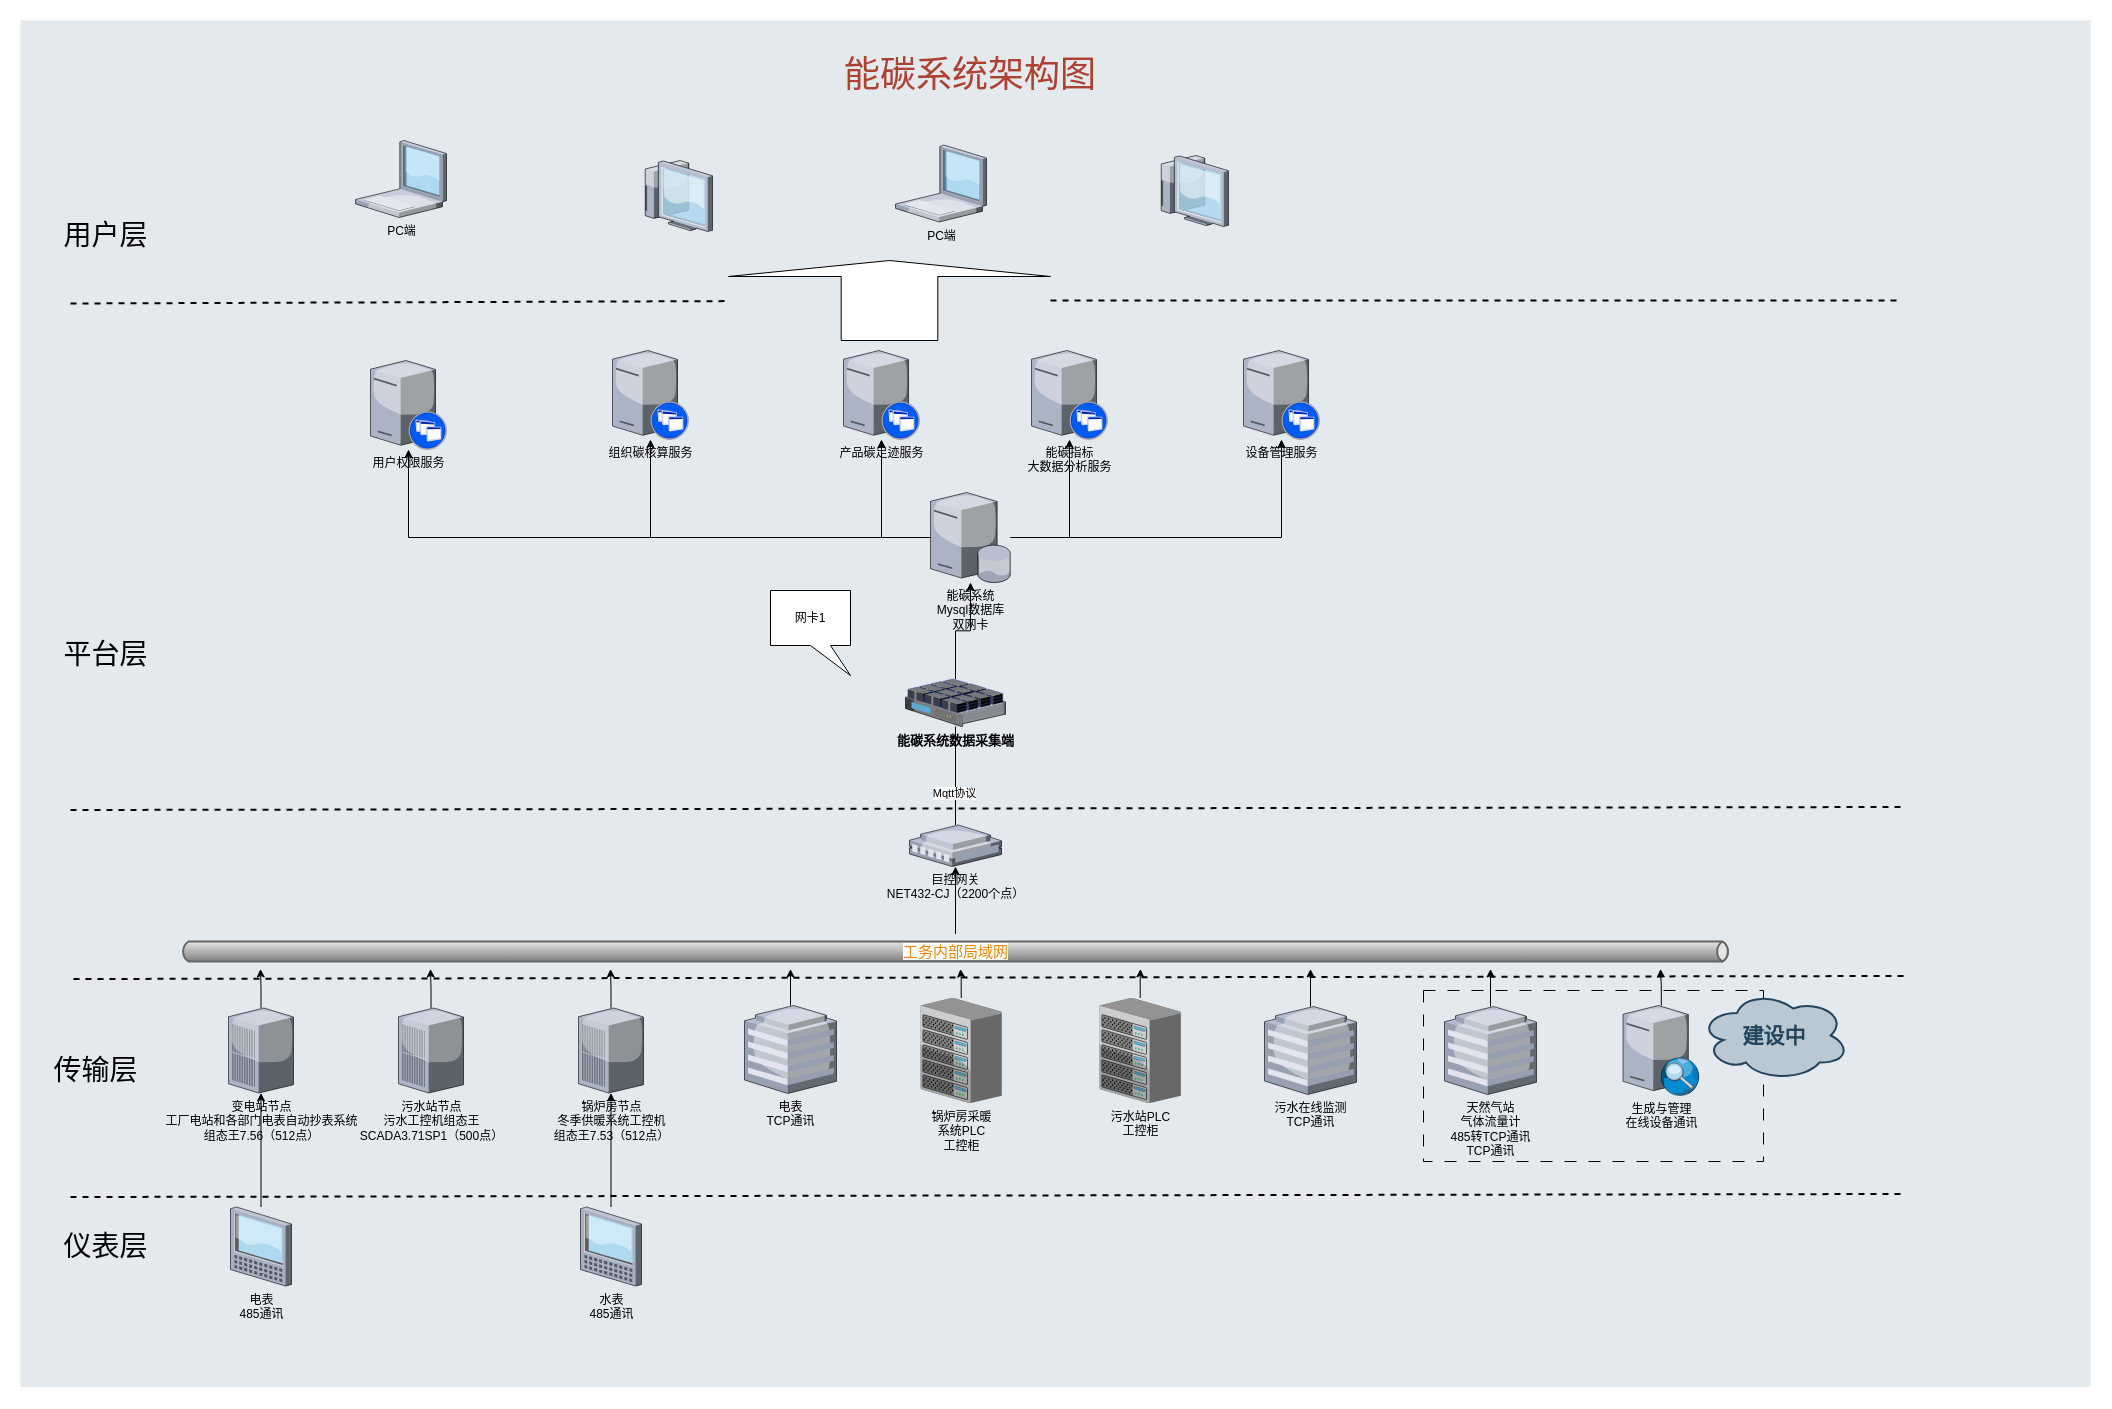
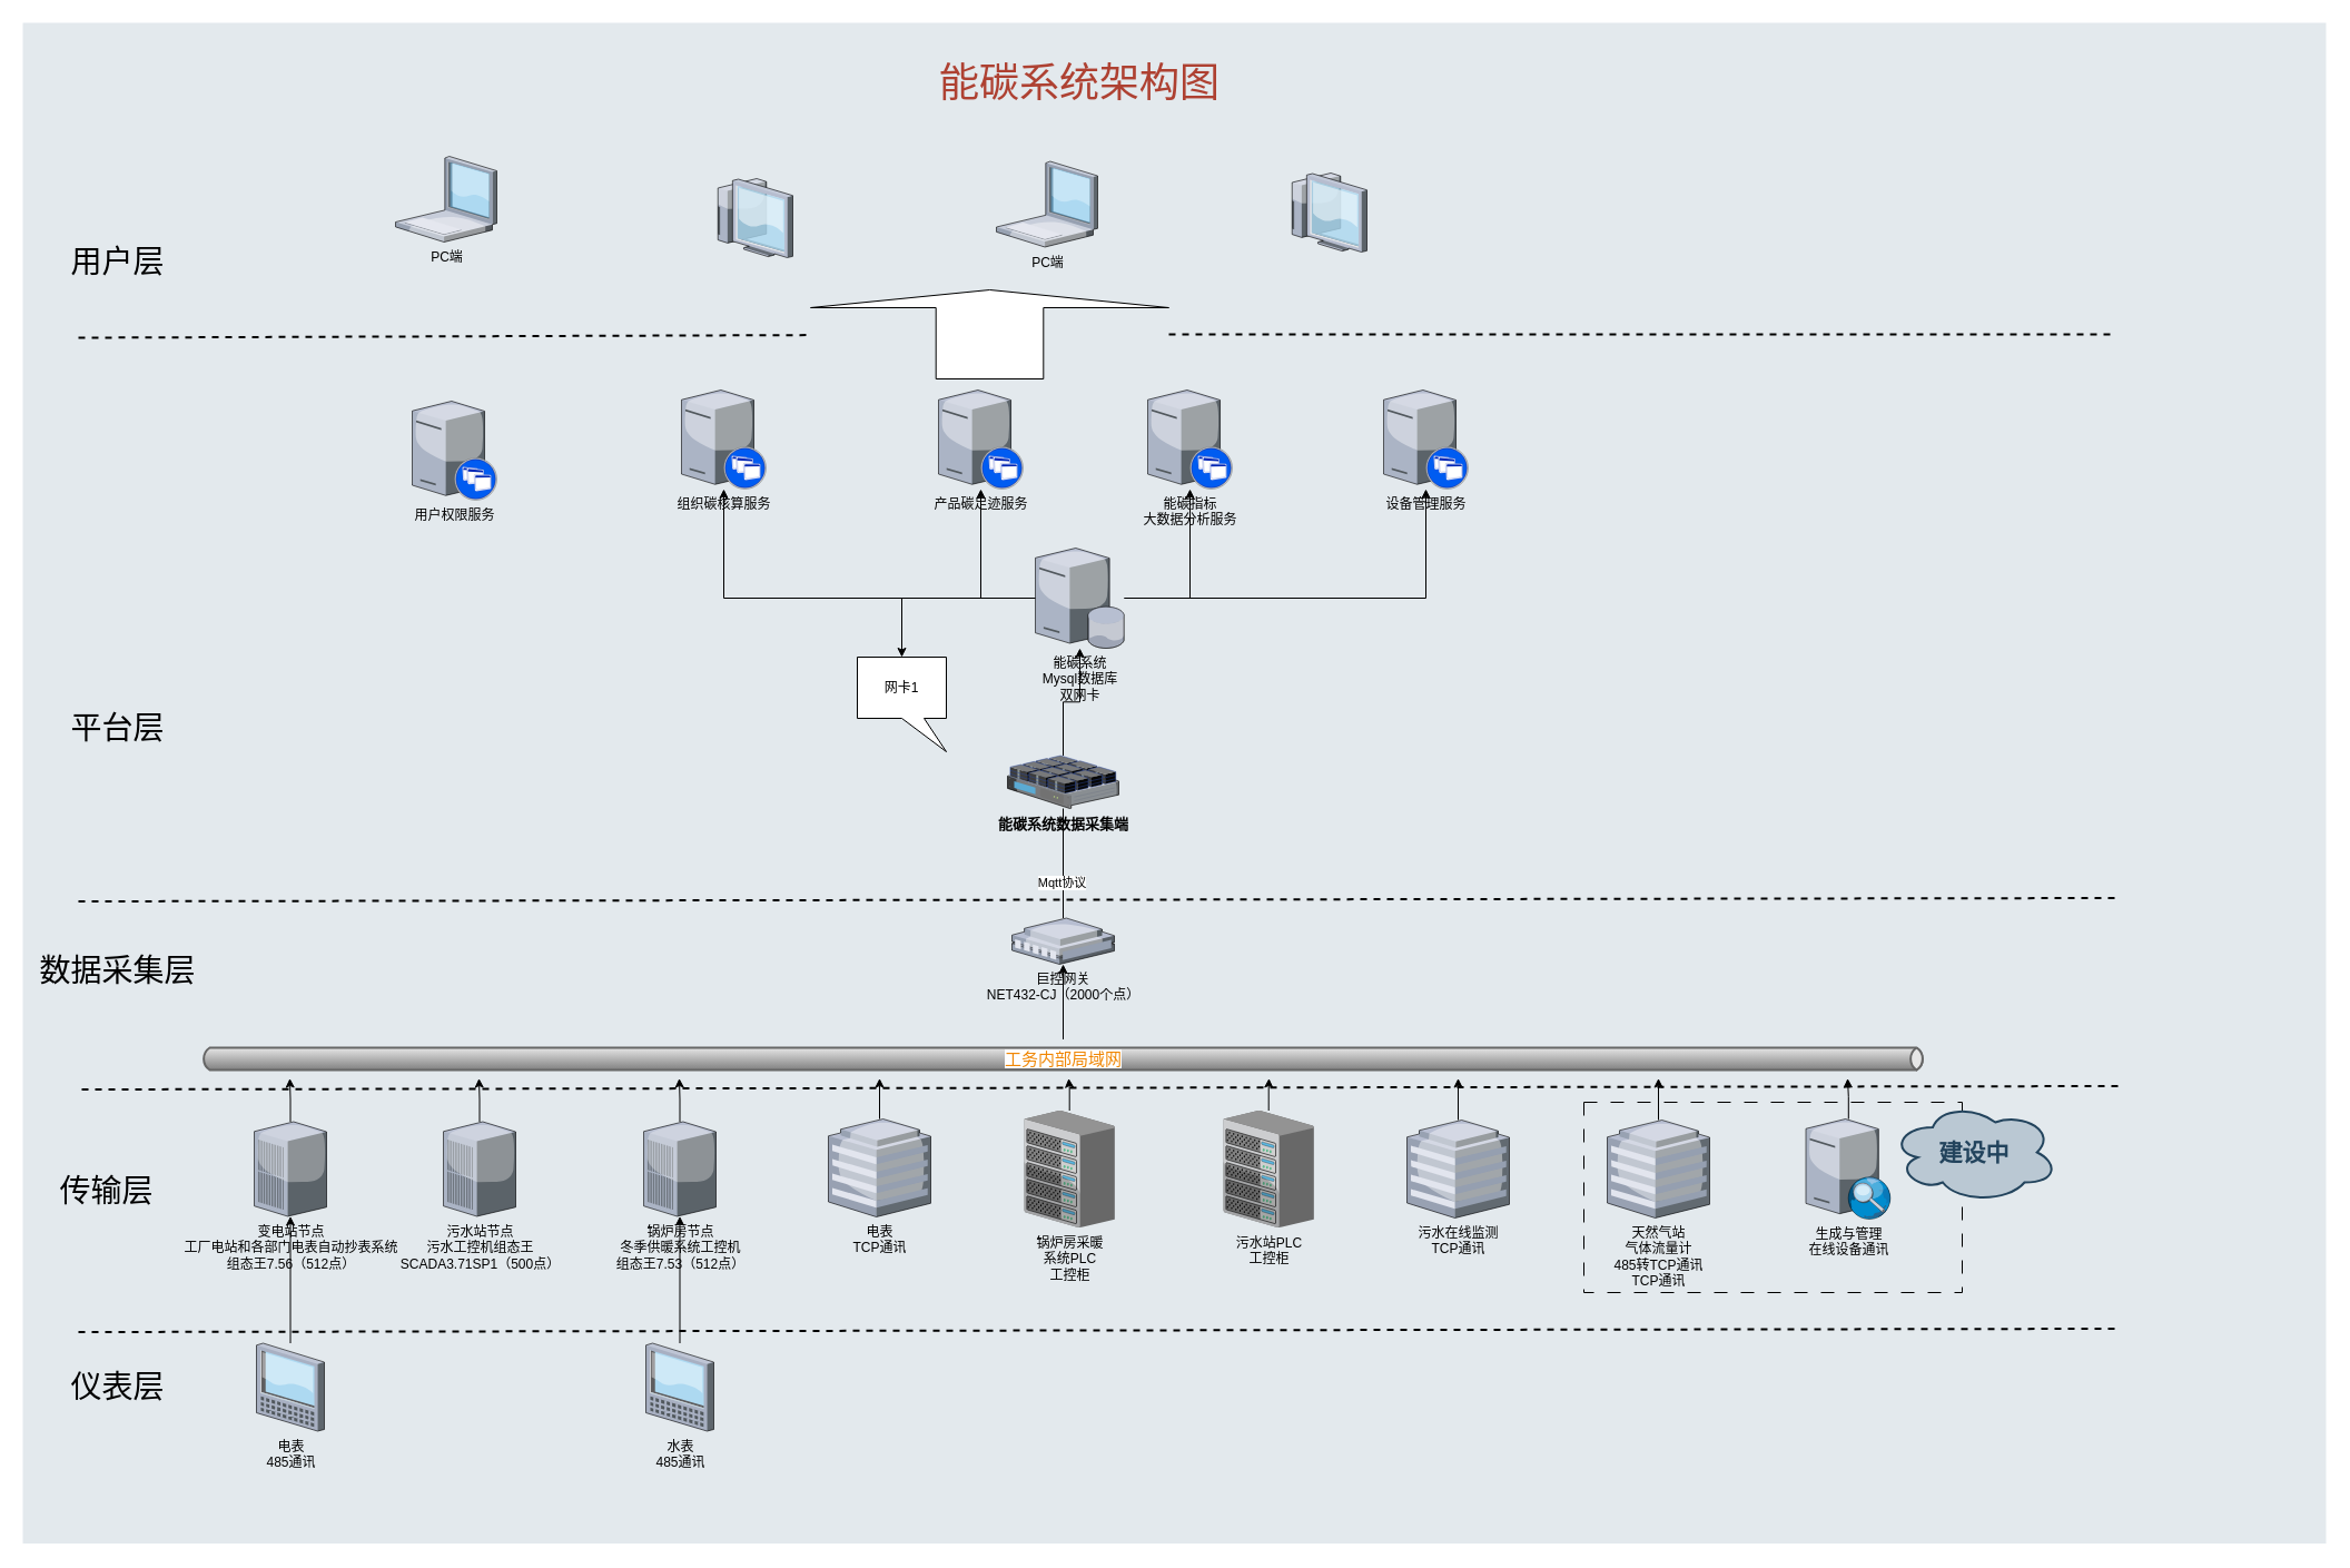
- <mxCell id="34" style="edgeStyle=orthogonalEdgeStyle;rounded=0;orthogonalLoop=1;jettySize=auto;html=1;" parent="1" source="39" target="50" edge="1"><mxGeometry relative="1" as="geometry" /></mxCell>
+ <mxCell id="34" style="edgeStyle=orthogonalEdgeStyle;rounded=0;orthogonalLoop=1;jettySize=auto;html=1;" parent="1" source="39" target="62" edge="1"><mxGeometry relative="1" as="geometry" /></mxCell>
+ <mxCell id="29" value="&lt;font style=&quot;font-size: 28px;&quot;&gt;数据采集层&lt;/font&gt;" style="text;html=1;align=center;verticalAlign=middle;resizable=0;points=[];autosize=1;strokeColor=none;fillColor=none;" parent="1" vertex="1"><mxGeometry x="25" y="846.5" width="160" height="50" as="geometry" /></mxCell>
- <mxCell id="23" value="&lt;div&gt;巨控网关&lt;/div&gt;NET432-CJ（2200个点）" style="verticalLabelPosition=bottom;sketch=0;aspect=fixed;html=1;verticalAlign=top;strokeColor=none;align=center;outlineConnect=0;shape=mxgraph.citrix.remote_office;" parent="1" vertex="1"><mxGeometry x="909" y="824.5" width="92" height="41.5" as="geometry" /></mxCell>
+ <mxCell id="23" value="&lt;div&gt;巨控网关&lt;/div&gt;NET432-CJ（2000个点）" style="verticalLabelPosition=bottom;sketch=0;aspect=fixed;html=1;verticalAlign=top;strokeColor=none;align=center;outlineConnect=0;shape=mxgraph.citrix.remote_office;" parent="1" vertex="1"><mxGeometry x="909" y="824.5" width="92" height="41.5" as="geometry" /></mxCell>
